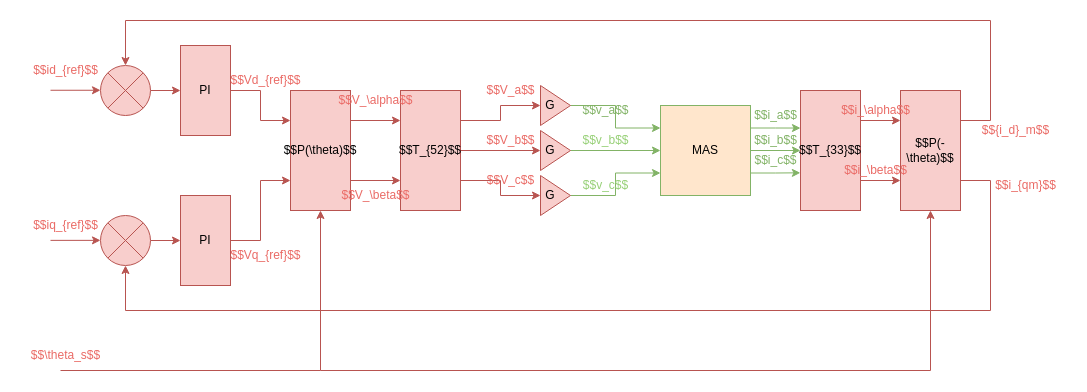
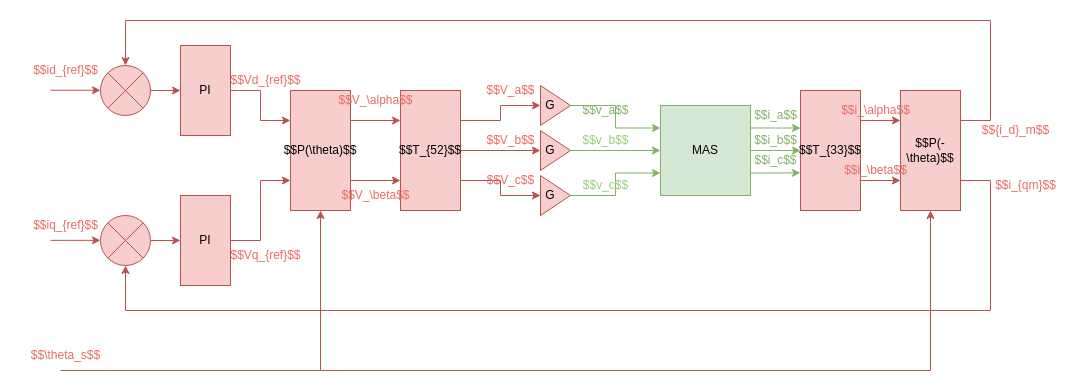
- <mxCell id="22" value="MAS" style="rounded=0;whiteSpace=wrap;html=1;direction=south;fillColor=#ffe6cc;strokeColor=#82b366;" vertex="1" parent="1"><mxGeometry x="660" y="105" width="90" height="90" as="geometry" /></mxCell>
+ <mxCell id="22" value="MAS" style="rounded=0;whiteSpace=wrap;html=1;direction=south;fillColor=#d5e8d4;strokeColor=#82b366;" vertex="1" parent="1"><mxGeometry x="660" y="105" width="90" height="90" as="geometry" /></mxCell>
